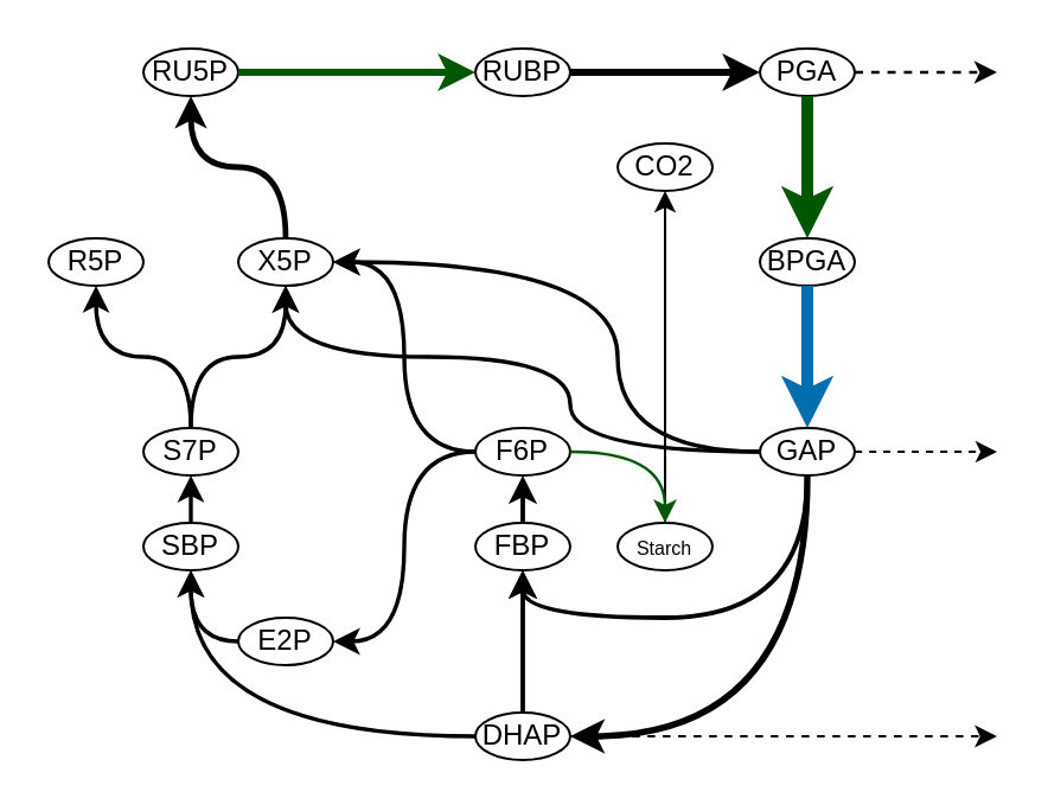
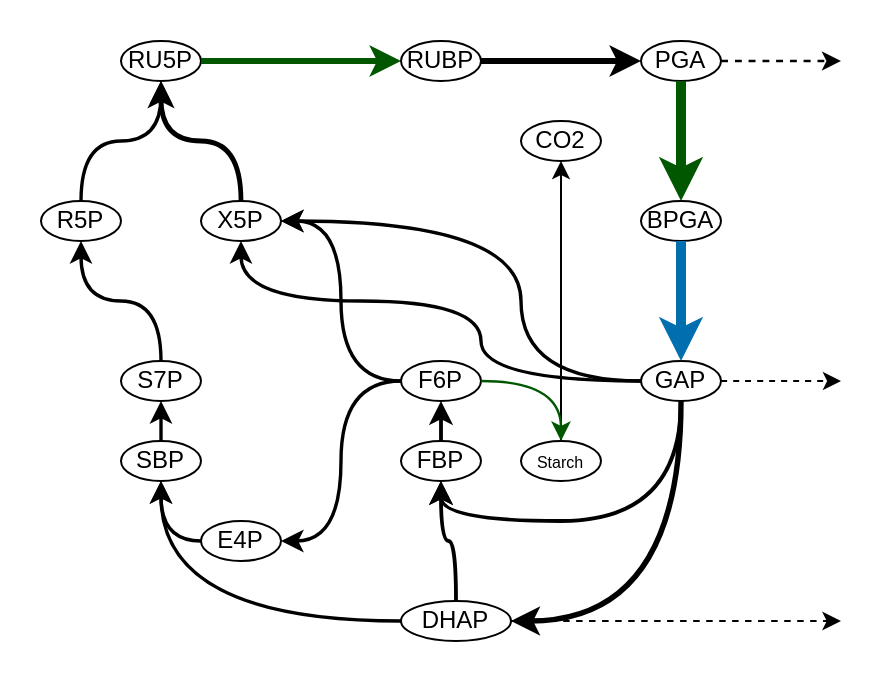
+ <mxCell id="22" value="" style="edgeStyle=orthogonalEdgeStyle;rounded=0;orthogonalLoop=1;jettySize=auto;html=1;exitX=0.5;exitY=0;exitDx=0;exitDy=0;entryX=0.5;entryY=1;entryDx=0;entryDy=0;strokeColor=#000000;curved=1;strokeWidth=1.688" parent="1" source="10" target="9" edge="1"><mxGeometry relative="1" as="geometry" /></mxCell>
- <mxCell id="29" value="" style="edgeStyle=orthogonalEdgeStyle;curved=1;rounded=0;orthogonalLoop=1;jettySize=auto;html=1;exitX=0.5;exitY=0;exitDx=0;exitDy=0;entryX=0.5;entryY=1;entryDx=0;entryDy=0;strokeColor=#000000;strokeWidth=1.688" parent="1" source="14" target="11" edge="1"><mxGeometry relative="1" as="geometry" /></mxCell>
- <mxCell id="12" value="E2P" style="ellipse;whiteSpace=wrap;html=1;strokeColor=#000000;strokeWidth=1;" parent="1" vertex="1"><mxGeometry x="100" y="260" width="40" height="20" as="geometry" /></mxCell>
+ <mxCell id="12" value="E4P" style="ellipse;whiteSpace=wrap;html=1;strokeColor=#000000;strokeWidth=1;" parent="1" vertex="1"><mxGeometry x="100" y="260" width="40" height="20" as="geometry" /></mxCell>
- <mxCell id="2" value="DHAP" style="ellipse;whiteSpace=wrap;html=1;strokeColor=#000000;strokeWidth=1;" parent="1" vertex="1"><mxGeometry x="200" y="300" width="40" height="20" as="geometry" /></mxCell>
+ <mxCell id="2" value="DHAP" style="ellipse;whiteSpace=wrap;html=1;strokeColor=#000000;strokeWidth=1;" parent="1" vertex="1"><mxGeometry x="200" y="300" width="55" height="20" as="geometry" /></mxCell>
